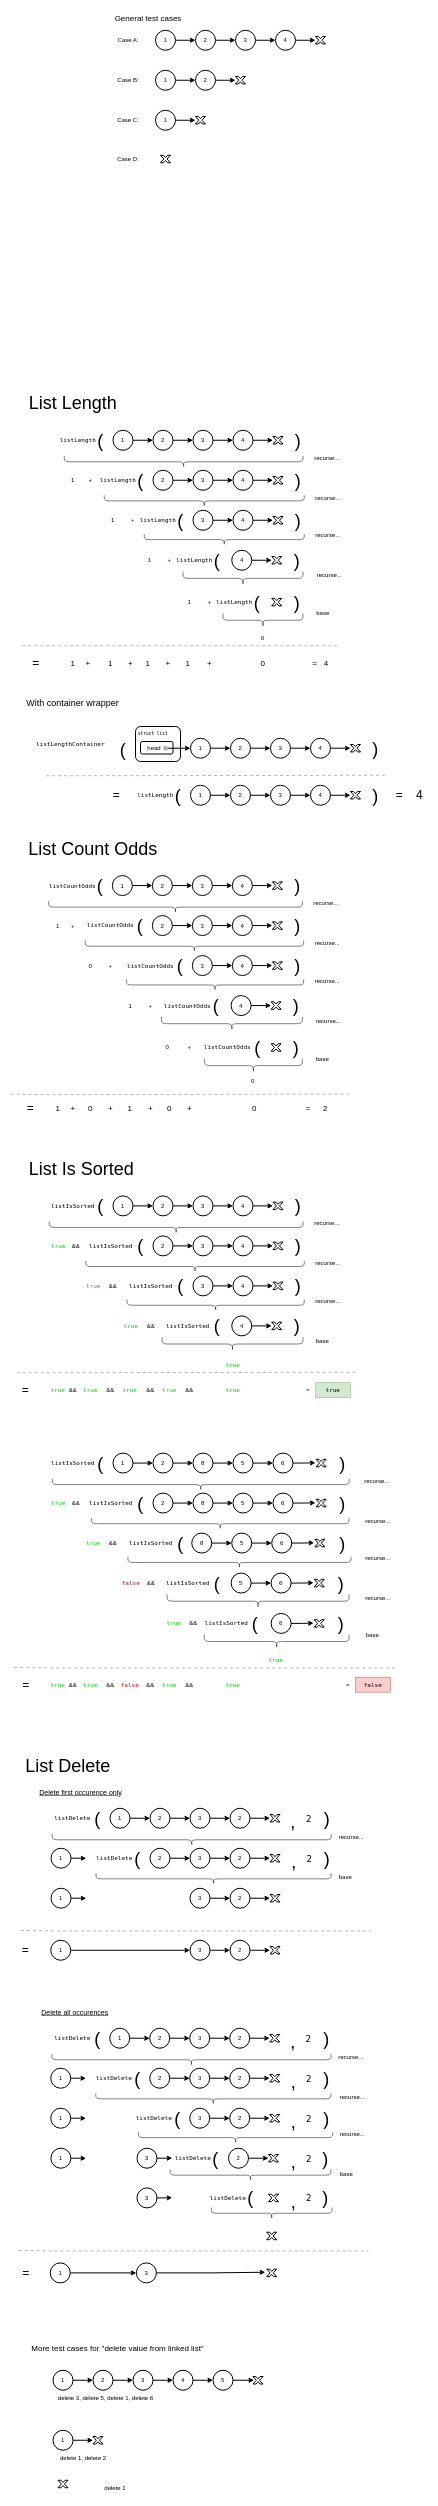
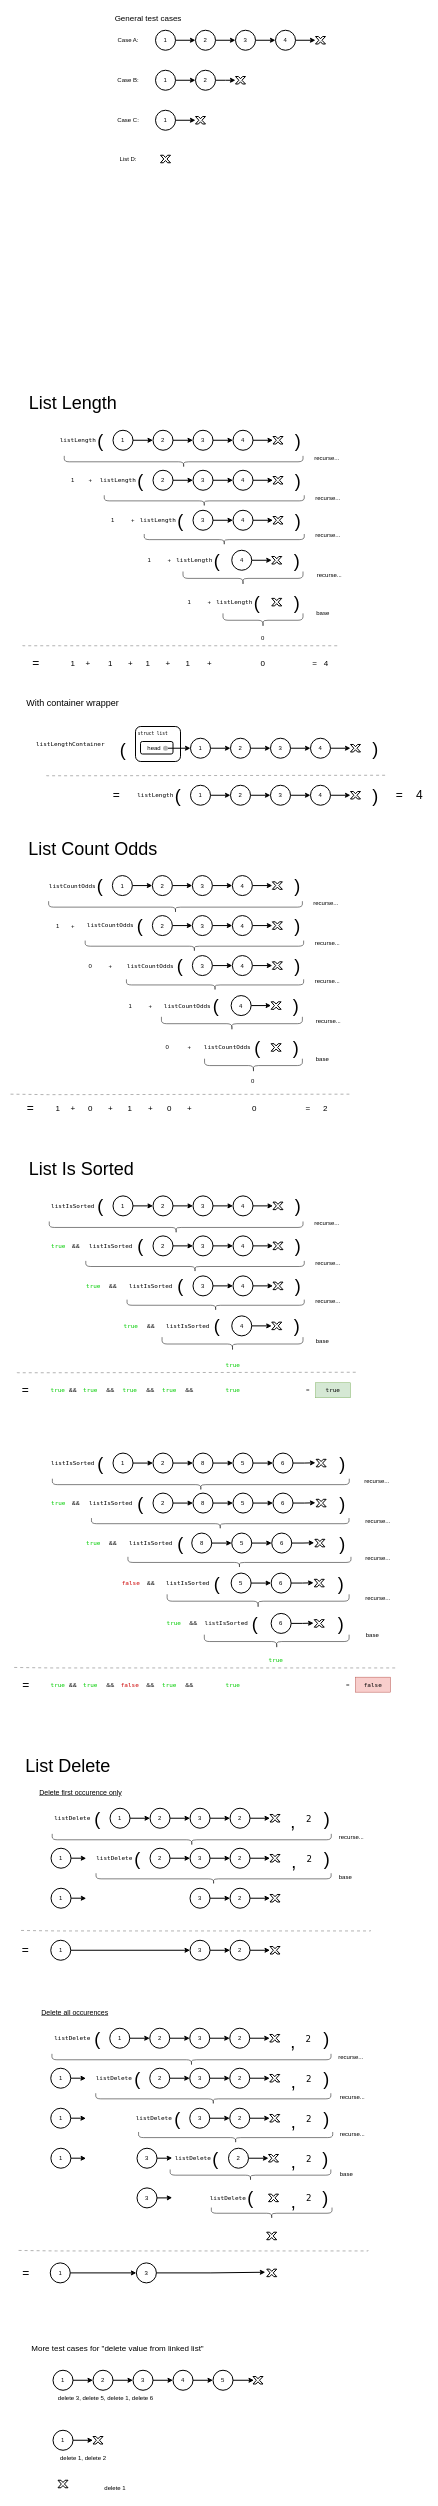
- <mxCell id="24" value="Case D:" style="text;html=1;align=center;verticalAlign=middle;resizable=0;points=[];autosize=1;strokeColor=none;fillColor=none;fontFamily=Helvetica;fontSize=12;fontColor=default;" parent="1" vertex="1"><mxGeometry x="220" y="302.5" width="70" height="30" as="geometry" /></mxCell>
+ <mxCell id="24" value="List D:" style="text;html=1;align=center;verticalAlign=middle;resizable=0;points=[];autosize=1;strokeColor=none;fillColor=none;fontFamily=Helvetica;fontSize=12;fontColor=default;" parent="1" vertex="1"><mxGeometry x="220" y="302.5" width="70" height="30" as="geometry" /></mxCell>
